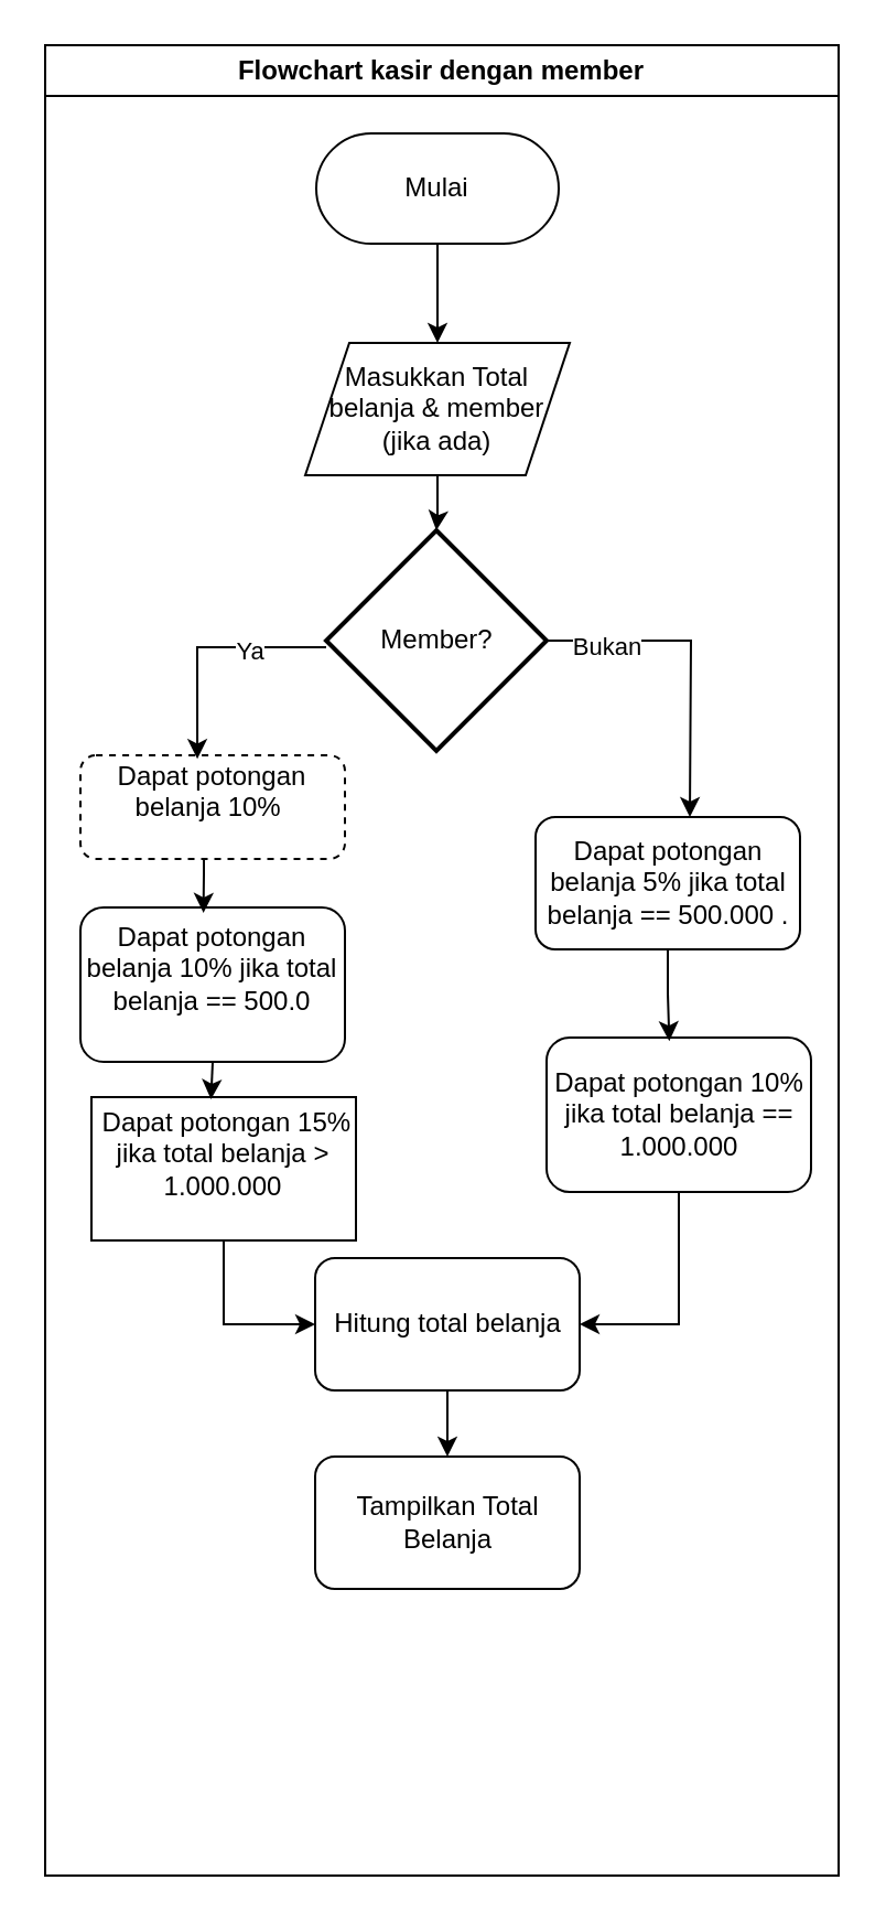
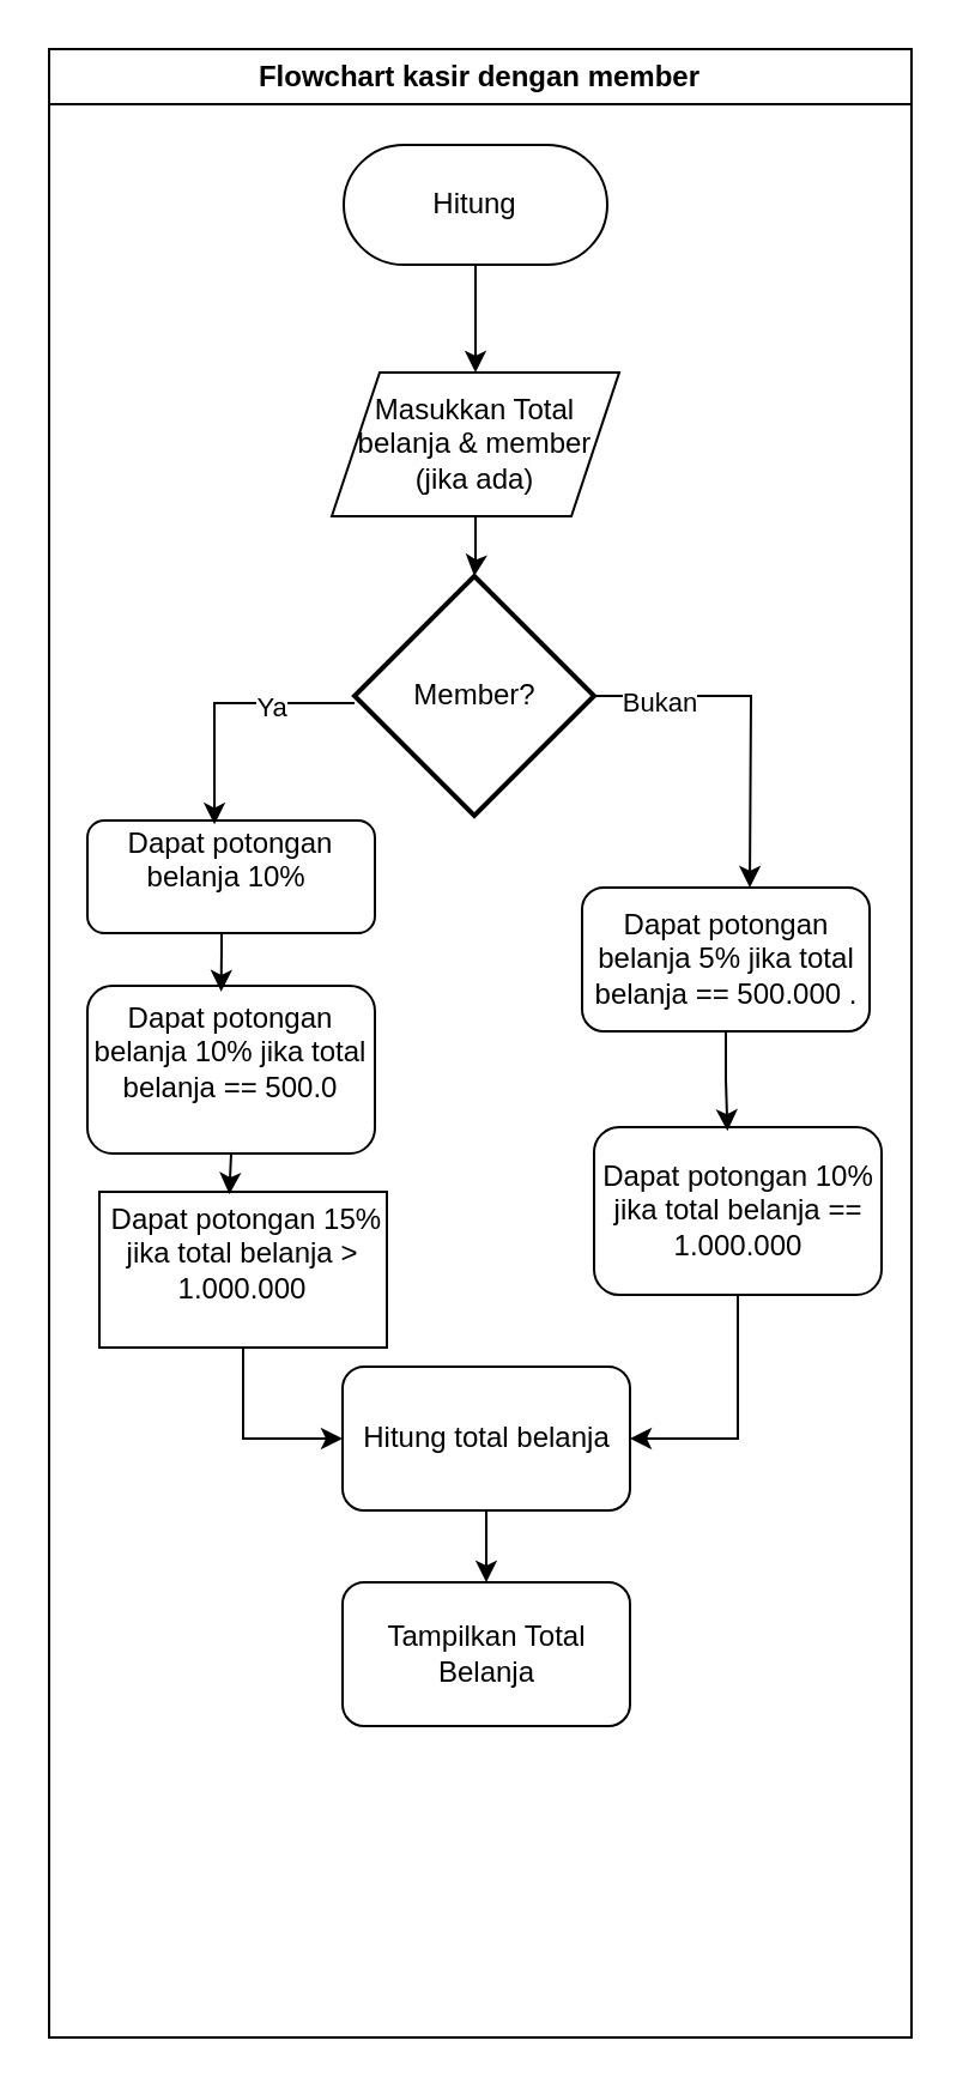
- <mxCell id="4" value="Mulai" style="html=1;dashed=0;whiteSpace=wrap;shape=mxgraph.dfd.start" parent="2" vertex="1"><mxGeometry x="123" y="40" width="110" height="50" as="geometry" /></mxCell>
+ <mxCell id="4" value="Hitung" style="html=1;dashed=0;whiteSpace=wrap;shape=mxgraph.dfd.start" parent="2" vertex="1"><mxGeometry x="123" y="40" width="110" height="50" as="geometry" /></mxCell>
- <mxCell id="20" value="Dapat potongan belanja 10%&amp;nbsp;&lt;div&gt;&lt;br&gt;&lt;/div&gt;" style="rounded=1;whiteSpace=wrap;html=1;dashed=1;" parent="2" vertex="1"><mxGeometry x="16" y="322" width="120" height="47" as="geometry" /></mxCell>
+ <mxCell id="20" value="Dapat potongan belanja 10%&amp;nbsp;&lt;div&gt;&lt;br&gt;&lt;/div&gt;" style="rounded=1;whiteSpace=wrap;html=1;" parent="2" vertex="1"><mxGeometry x="16" y="322" width="120" height="47" as="geometry" /></mxCell>
